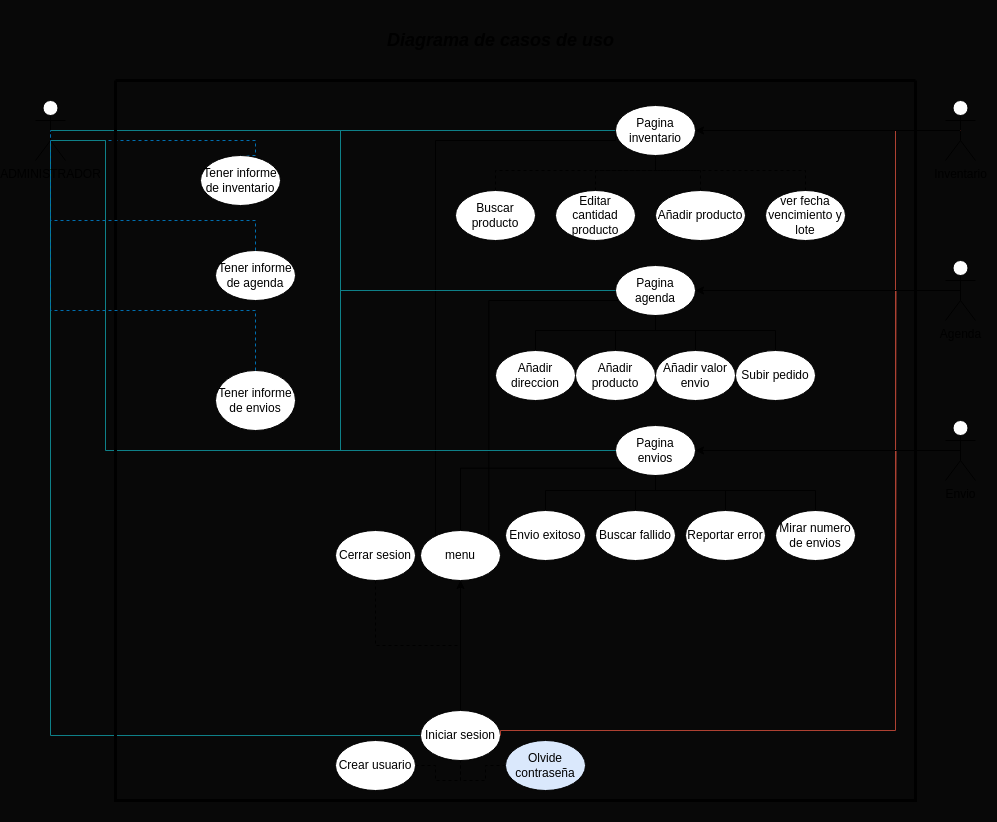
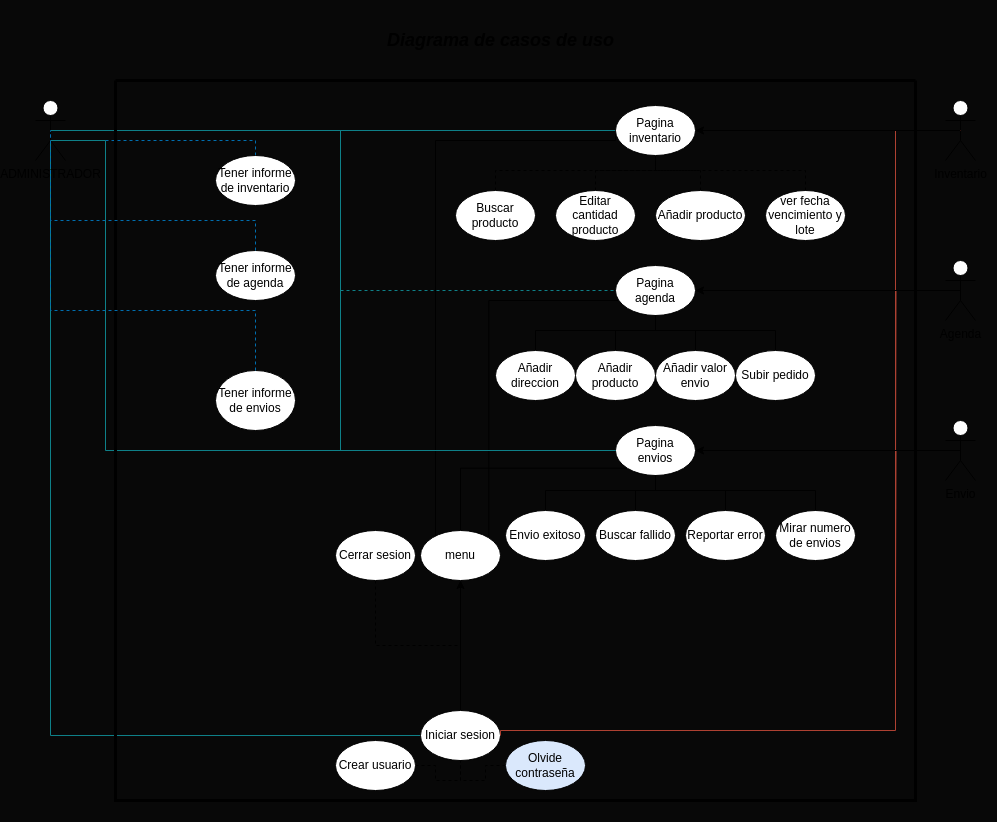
- <mxCell id="56" value="Tener informe de inventario" style="ellipse;whiteSpace=wrap;html=1;" parent="48" vertex="1"><mxGeometry x="85" y="75" width="80" height="50" as="geometry" /></mxCell>
+ <mxCell id="56" value="Tener informe de inventario" style="ellipse;whiteSpace=wrap;html=1;" parent="48" vertex="1"><mxGeometry x="100" y="75" width="80" height="50" as="geometry" /></mxCell>
- <mxCell id="16" style="edgeStyle=orthogonalEdgeStyle;rounded=0;orthogonalLoop=1;jettySize=auto;html=1;exitX=0.5;exitY=0.5;exitDx=0;exitDy=0;exitPerimeter=0;entryX=0;entryY=0.5;entryDx=0;entryDy=0;endArrow=none;endFill=0;fillColor=#b0e3e6;strokeColor=#0e8088;" parent="1" source="18" target="8" edge="1"><mxGeometry relative="1" as="geometry" /></mxCell>
+ <mxCell id="16" style="edgeStyle=orthogonalEdgeStyle;rounded=0;orthogonalLoop=1;jettySize=auto;html=1;exitX=0.5;exitY=0.5;exitDx=0;exitDy=0;exitPerimeter=0;entryX=0;entryY=0.5;entryDx=0;entryDy=0;endArrow=none;endFill=0;fillColor=#b0e3e6;strokeColor=#0e8088;dashed=1;" parent="1" source="18" target="8" edge="1"><mxGeometry relative="1" as="geometry" /></mxCell>
